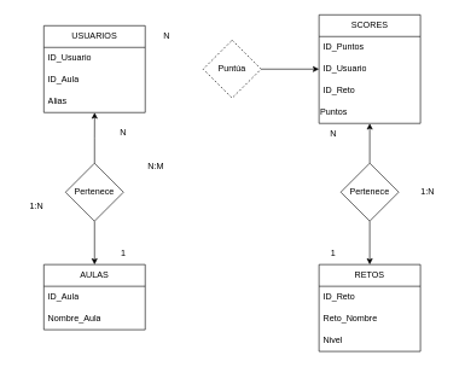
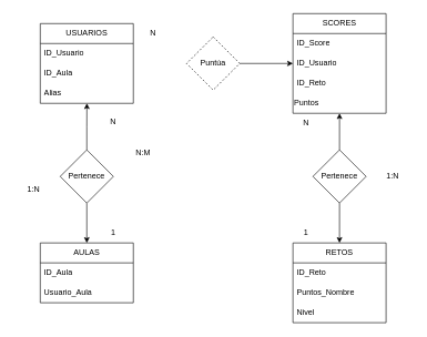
- <mxCell id="3" value="ID_Puntos" style="text;strokeColor=none;fillColor=none;align=left;verticalAlign=middle;spacingLeft=4;spacingRight=4;overflow=hidden;points=[[0,0.5],[1,0.5]];portConstraint=eastwest;rotatable=0;whiteSpace=wrap;html=1;" vertex="1" parent="2"><mxGeometry y="30" width="140" height="30" as="geometry" /></mxCell>
+ <mxCell id="3" value="ID_Score" style="text;strokeColor=none;fillColor=none;align=left;verticalAlign=middle;spacingLeft=4;spacingRight=4;overflow=hidden;points=[[0,0.5],[1,0.5]];portConstraint=eastwest;rotatable=0;whiteSpace=wrap;html=1;" vertex="1" parent="2"><mxGeometry y="30" width="140" height="30" as="geometry" /></mxCell>
- <mxCell id="15" value="Nombre_Aula" style="text;strokeColor=none;fillColor=none;align=left;verticalAlign=middle;spacingLeft=4;spacingRight=4;overflow=hidden;points=[[0,0.5],[1,0.5]];portConstraint=eastwest;rotatable=0;whiteSpace=wrap;html=1;" vertex="1" parent="13"><mxGeometry y="60" width="140" height="30" as="geometry" /></mxCell>
+ <mxCell id="15" value="Usuario_Aula" style="text;strokeColor=none;fillColor=none;align=left;verticalAlign=middle;spacingLeft=4;spacingRight=4;overflow=hidden;points=[[0,0.5],[1,0.5]];portConstraint=eastwest;rotatable=0;whiteSpace=wrap;html=1;" vertex="1" parent="13"><mxGeometry y="60" width="140" height="30" as="geometry" /></mxCell>
- <mxCell id="20" value="Reto_Nombre" style="text;strokeColor=none;fillColor=none;align=left;verticalAlign=middle;spacingLeft=4;spacingRight=4;overflow=hidden;points=[[0,0.5],[1,0.5]];portConstraint=eastwest;rotatable=0;whiteSpace=wrap;html=1;" vertex="1" parent="18"><mxGeometry y="60" width="140" height="30" as="geometry" /></mxCell>
+ <mxCell id="20" value="Puntos_Nombre" style="text;strokeColor=none;fillColor=none;align=left;verticalAlign=middle;spacingLeft=4;spacingRight=4;overflow=hidden;points=[[0,0.5],[1,0.5]];portConstraint=eastwest;rotatable=0;whiteSpace=wrap;html=1;" vertex="1" parent="18"><mxGeometry y="60" width="140" height="30" as="geometry" /></mxCell>
